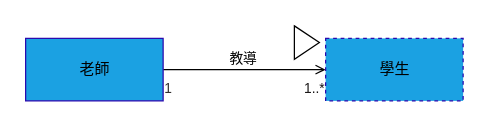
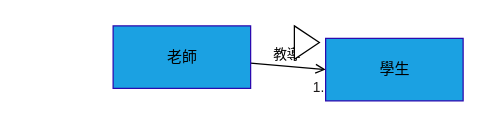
- <mxCell id="6" value="老師" style="html=1;fillColor=#1ba1e2;fontColor=#000;strokeColor=#2A09AF;" parent="1" vertex="1"><mxGeometry x="20" y="30" width="110" height="50" as="geometry" /></mxCell>
+ <mxCell id="6" value="老師" style="html=1;fillColor=#1ba1e2;fontColor=#000;strokeColor=#2A09AF;" parent="1" vertex="1"><mxGeometry x="90" y="20" width="110" height="50" as="geometry" /></mxCell>
- <mxCell id="7" value="學生" style="html=1;fillColor=#1ba1e2;fontColor=#000;strokeColor=#2A09AF;dashed=1;" parent="1" vertex="1"><mxGeometry x="260" y="30" width="110" height="50" as="geometry" /></mxCell>
+ <mxCell id="7" value="學生" style="html=1;fillColor=#1ba1e2;fontColor=#000;strokeColor=#2A09AF;" parent="1" vertex="1"><mxGeometry x="260" y="30" width="110" height="50" as="geometry" /></mxCell>
